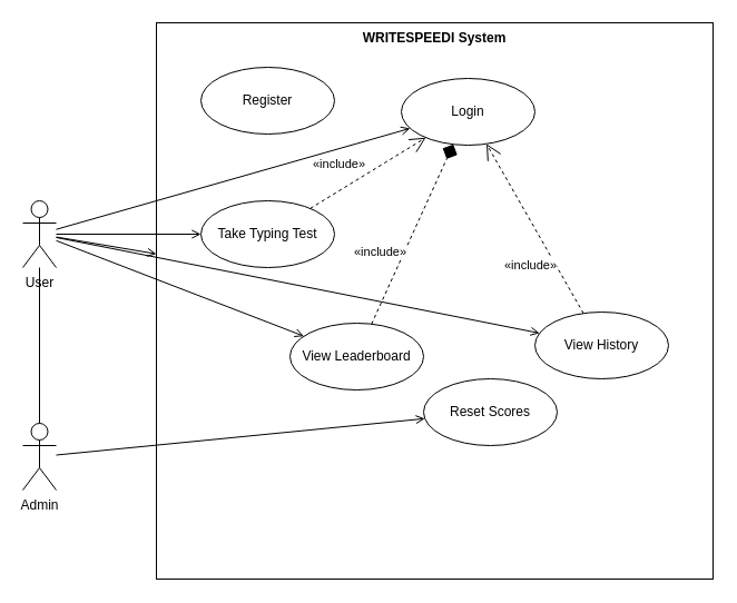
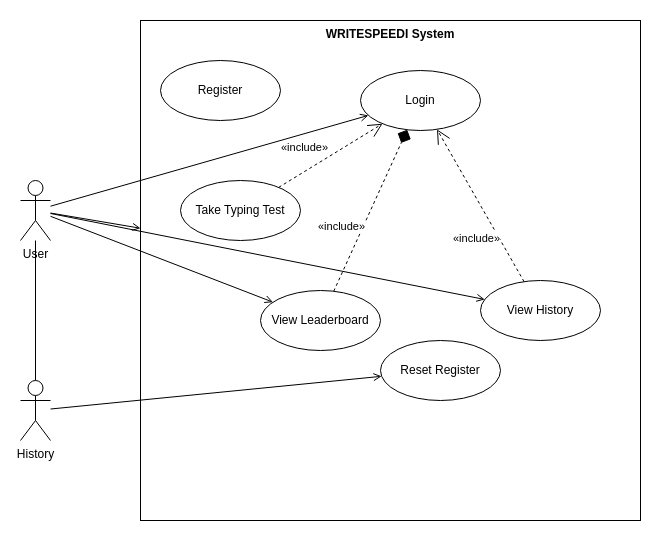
- <mxCell id="5" value="Register" style="ellipse;whiteSpace=wrap;html=1;" parent="1" vertex="1"><mxGeometry x="180" y="60" width="120" height="60" as="geometry" /></mxCell>
+ <mxCell id="5" value="Register" style="ellipse;whiteSpace=wrap;html=1;" parent="1" vertex="1"><mxGeometry x="160" y="60" width="120" height="60" as="geometry" /></mxCell>
- <mxCell id="16" value="" style="endArrow=open;html=1;endFill=0;" parent="1" source="2" target="7" edge="1"><mxGeometry relative="1" as="geometry" /></mxCell>
- <mxCell id="10" value="Reset Scores" style="ellipse;whiteSpace=wrap;html=1;" parent="1" vertex="1"><mxGeometry x="380" y="340" width="120" height="60" as="geometry" /></mxCell>
+ <mxCell id="10" value="Reset Register" style="ellipse;whiteSpace=wrap;html=1;" parent="1" vertex="1"><mxGeometry x="380" y="340" width="120" height="60" as="geometry" /></mxCell>
- <mxCell id="3" value="Admin" style="shape=umlActor;verticalLabelPosition=bottom;verticalAlign=top;html=1;" parent="1" vertex="1"><mxGeometry x="20" y="380" width="30" height="60" as="geometry" /></mxCell>
+ <mxCell id="3" value="History" style="shape=umlActor;verticalLabelPosition=bottom;verticalAlign=top;html=1;" parent="1" vertex="1"><mxGeometry x="20" y="380" width="30" height="60" as="geometry" /></mxCell>
